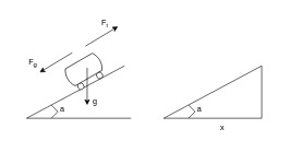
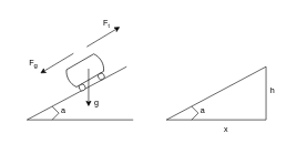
+ <mxCell id="16" value="h" style="text;html=1;align=center;verticalAlign=middle;whiteSpace=wrap;rounded=0;" vertex="1" parent="1"><mxGeometry x="380" y="122" width="60" height="30" as="geometry" /></mxCell>
